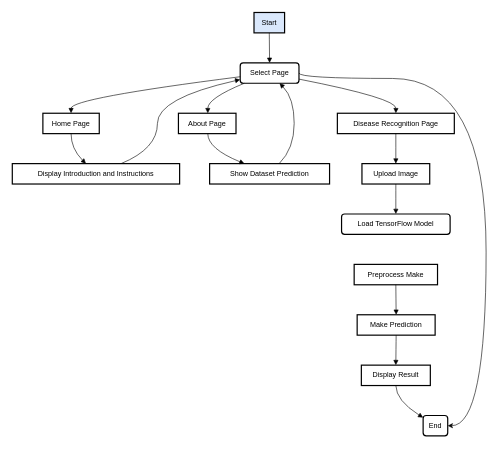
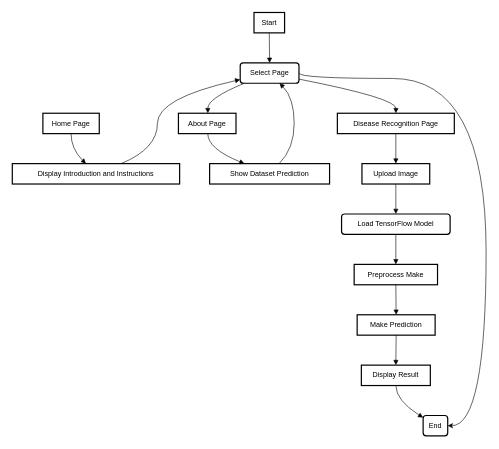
- <mxCell id="2" value="Start" style="whiteSpace=wrap;strokeWidth=2;fillColor=#dae8fc;" vertex="1" parent="1"><mxGeometry x="423" y="20" width="51" height="34" as="geometry" /></mxCell>
+ <mxCell id="2" value="Start" style="whiteSpace=wrap;strokeWidth=2;" vertex="1" parent="1"><mxGeometry x="423" y="20" width="51" height="34" as="geometry" /></mxCell>
- <mxCell id="17" value="" style="curved=1;startArrow=none;endArrow=block;exitX=0;exitY=0.68;entryX=0.5;entryY=0;rounded=0;" edge="1" parent="1" source="4" target="5"><mxGeometry relative="1" as="geometry"><Array as="points"><mxPoint x="118" y="163" /></Array></mxGeometry></mxCell>
+ <mxCell id="26" value="" style="curved=1;startArrow=none;endArrow=block;exitX=0.5;exitY=1;entryX=0.5;entryY=0;rounded=0;" edge="1" parent="1" source="11" target="12"><mxGeometry relative="1" as="geometry"><Array as="points" /></mxGeometry></mxCell>
